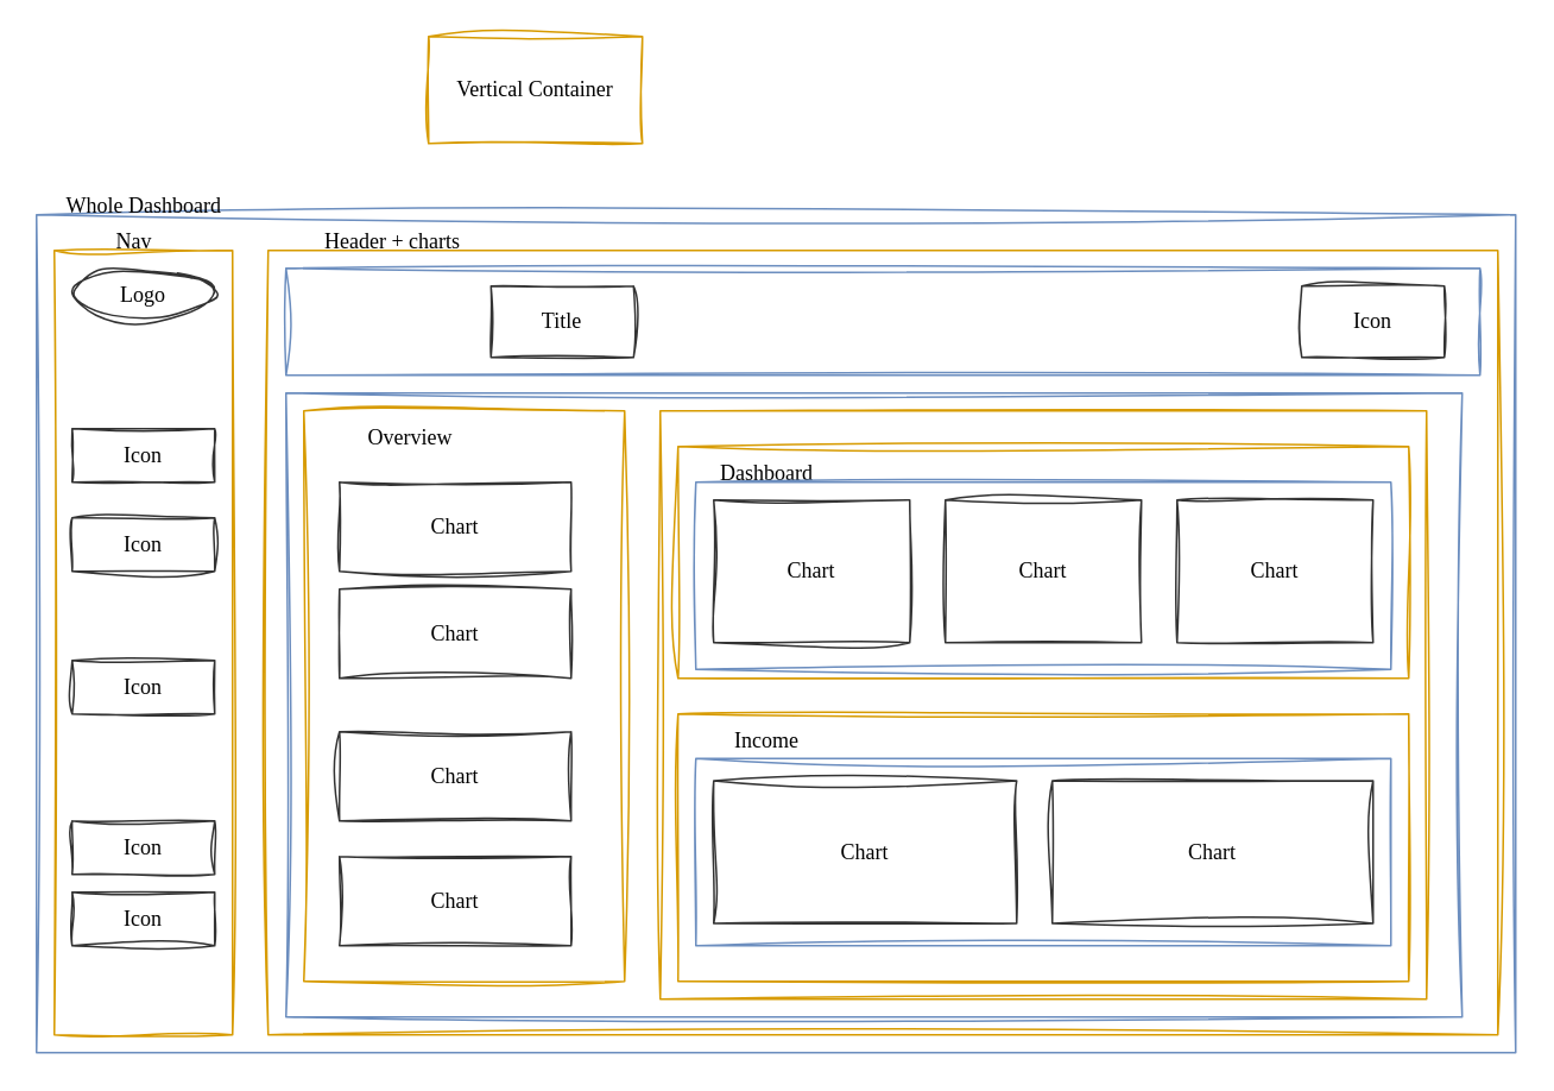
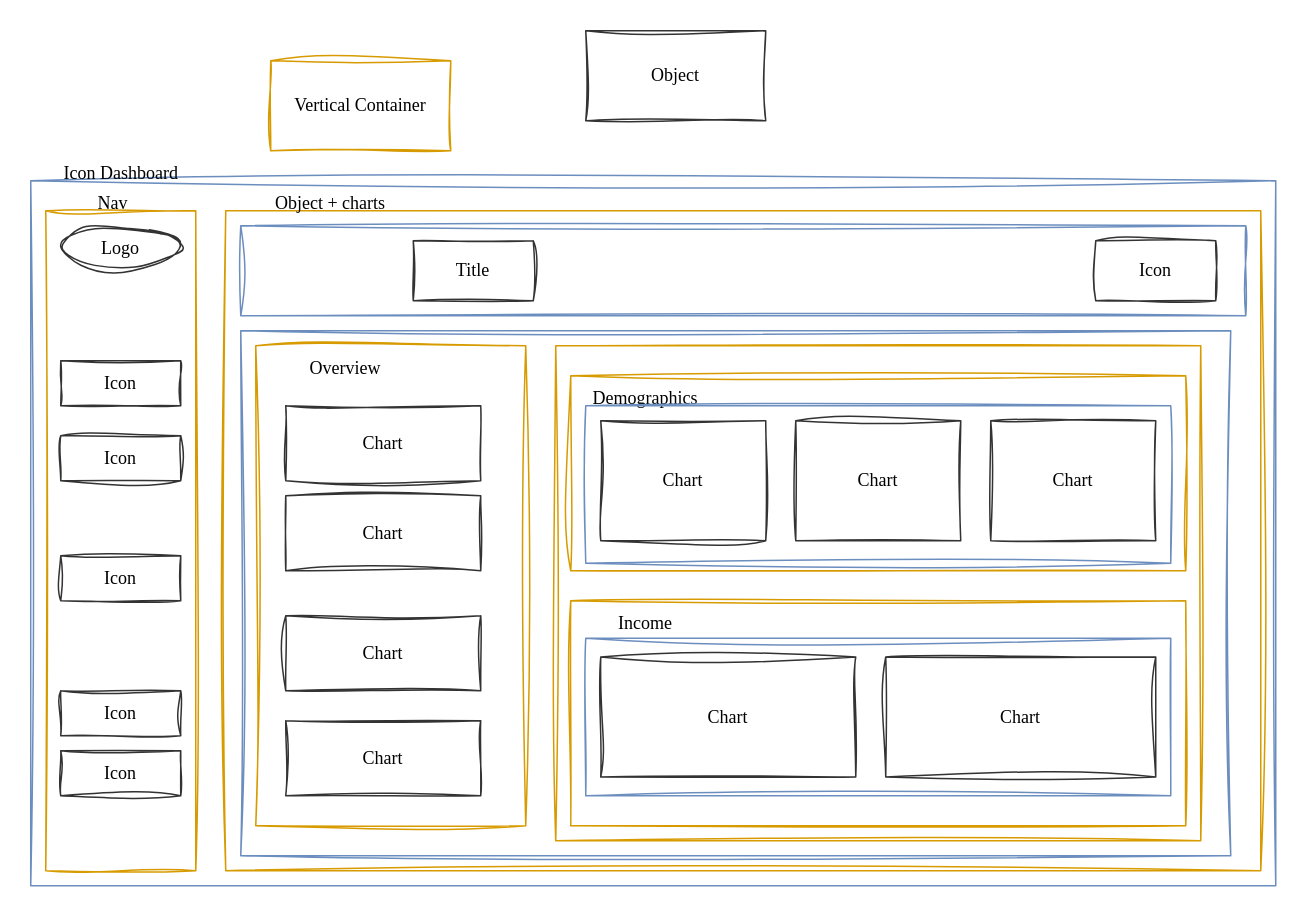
- <mxCell id="2" value="Vertical Container" style="rounded=0;whiteSpace=wrap;html=1;sketch=1;hachureGap=4;jiggle=2;curveFitting=1;fontFamily=Architects Daughter;fontSource=https%3A%2F%2Ffonts.googleapis.com%2Fcss%3Ffamily%3DArchitects%2BDaughter;fillColor=none;strokeColor=#d79b00;" vertex="1" parent="1"><mxGeometry x="240" y="20" width="120" height="60" as="geometry" /></mxCell>
+ <mxCell id="2" value="Vertical Container" style="rounded=0;whiteSpace=wrap;html=1;sketch=1;hachureGap=4;jiggle=2;curveFitting=1;fontFamily=Architects Daughter;fontSource=https%3A%2F%2Ffonts.googleapis.com%2Fcss%3Ffamily%3DArchitects%2BDaughter;fillColor=none;strokeColor=#d79b00;" vertex="1" parent="1"><mxGeometry x="180" y="40" width="120" height="60" as="geometry" /></mxCell>
+ <mxCell id="3" value="Object" style="rounded=0;whiteSpace=wrap;html=1;sketch=1;hachureGap=4;jiggle=2;curveFitting=1;fontFamily=Architects Daughter;fontSource=https%3A%2F%2Ffonts.googleapis.com%2Fcss%3Ffamily%3DArchitects%2BDaughter;fillColor=none;strokeColor=#333333;" vertex="1" parent="1"><mxGeometry x="390" y="20" width="120" height="60" as="geometry" /></mxCell>
- <mxCell id="5" value="Whole Dashboard" style="text;html=1;align=center;verticalAlign=middle;resizable=0;points=[];autosize=1;strokeColor=none;fillColor=none;fontFamily=Architects Daughter;fontSource=https%3A%2F%2Ffonts.googleapis.com%2Fcss%3Ffamily%3DArchitects%2BDaughter;" vertex="1" parent="1"><mxGeometry y="100" width="120" height="30" as="geometry" x="20" /></mxCell>
+ <mxCell id="5" value="Icon Dashboard" style="text;html=1;align=center;verticalAlign=middle;resizable=0;points=[];autosize=1;strokeColor=none;fillColor=none;fontFamily=Architects Daughter;fontSource=https%3A%2F%2Ffonts.googleapis.com%2Fcss%3Ffamily%3DArchitects%2BDaughter;" vertex="1" parent="1"><mxGeometry y="100" width="120" height="30" as="geometry" x="20" /></mxCell>
- <mxCell id="15" value="Header + charts" style="text;html=1;align=center;verticalAlign=middle;whiteSpace=wrap;rounded=0;fontFamily=Architects Daughter;fontSource=https%3A%2F%2Ffonts.googleapis.com%2Fcss%3Ffamily%3DArchitects%2BDaughter;" vertex="1" parent="1"><mxGeometry x="170" y="130" width="100" height="10" as="geometry" /></mxCell>
+ <mxCell id="15" value="Object + charts" style="text;html=1;align=center;verticalAlign=middle;whiteSpace=wrap;rounded=0;fontFamily=Architects Daughter;fontSource=https%3A%2F%2Ffonts.googleapis.com%2Fcss%3Ffamily%3DArchitects%2BDaughter;" vertex="1" parent="1"><mxGeometry x="170" y="130" width="100" height="10" as="geometry" /></mxCell>
- <mxCell id="29" value="Dashboard" style="text;html=1;align=center;verticalAlign=middle;whiteSpace=wrap;rounded=0;fontFamily=Architects Daughter;fontSource=https%3A%2F%2Ffonts.googleapis.com%2Fcss%3Ffamily%3DArchitects%2BDaughter;" vertex="1" parent="1"><mxGeometry x="380" y="260" width="100" height="10" as="geometry" /></mxCell>
+ <mxCell id="29" value="Demographics" style="text;html=1;align=center;verticalAlign=middle;whiteSpace=wrap;rounded=0;fontFamily=Architects Daughter;fontSource=https%3A%2F%2Ffonts.googleapis.com%2Fcss%3Ffamily%3DArchitects%2BDaughter;" vertex="1" parent="1"><mxGeometry x="380" y="260" width="100" height="10" as="geometry" /></mxCell>
